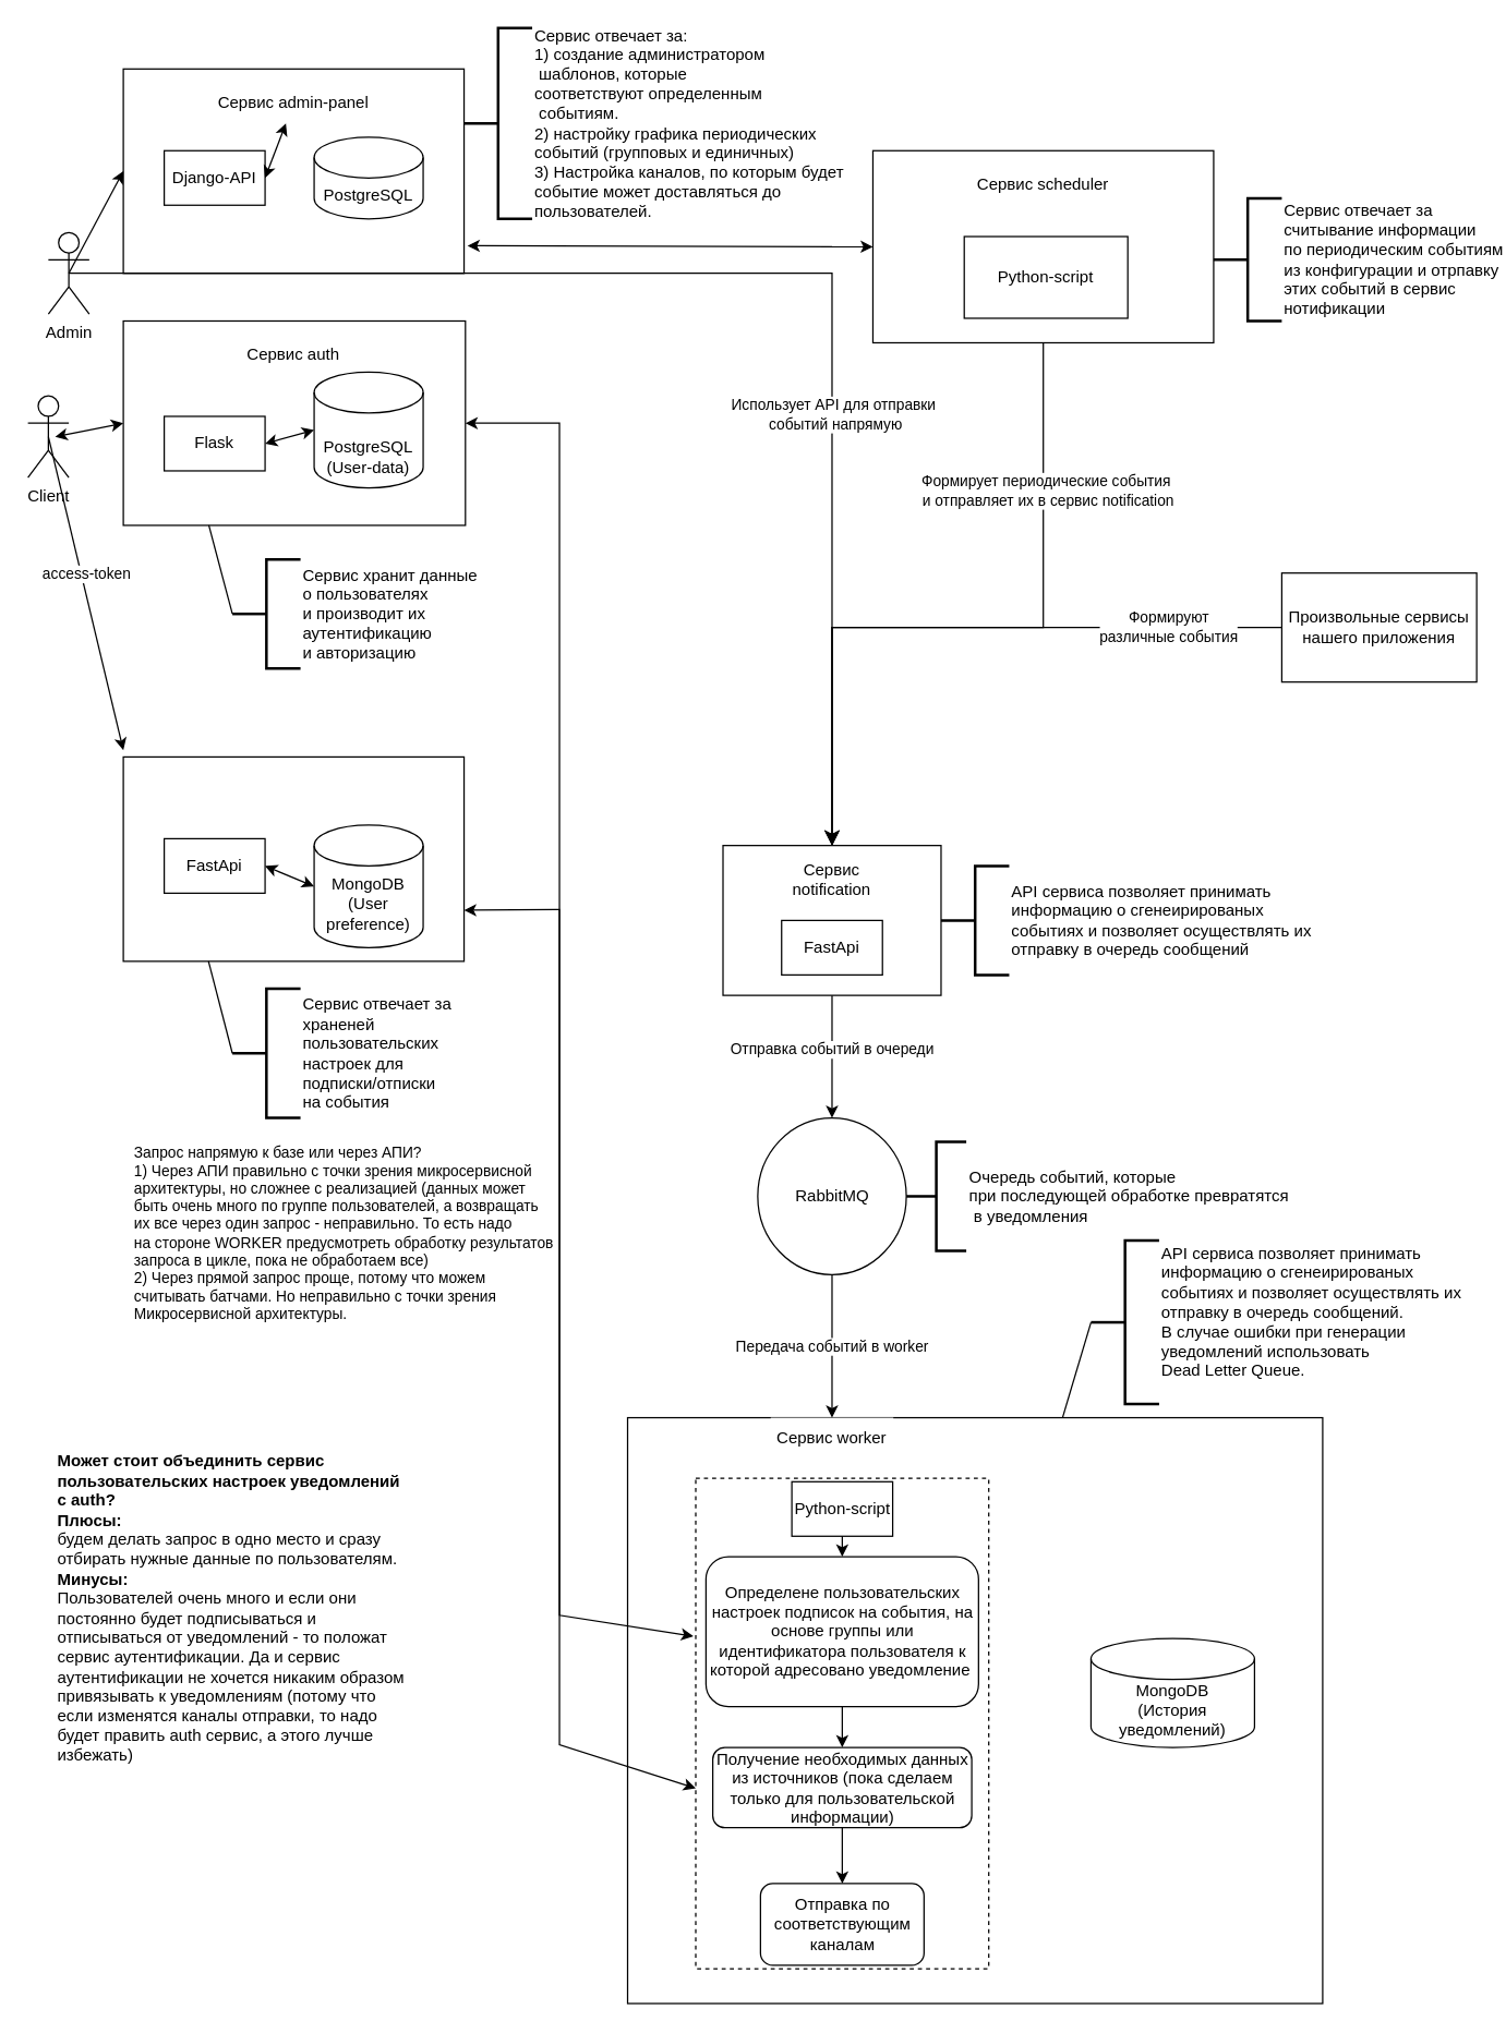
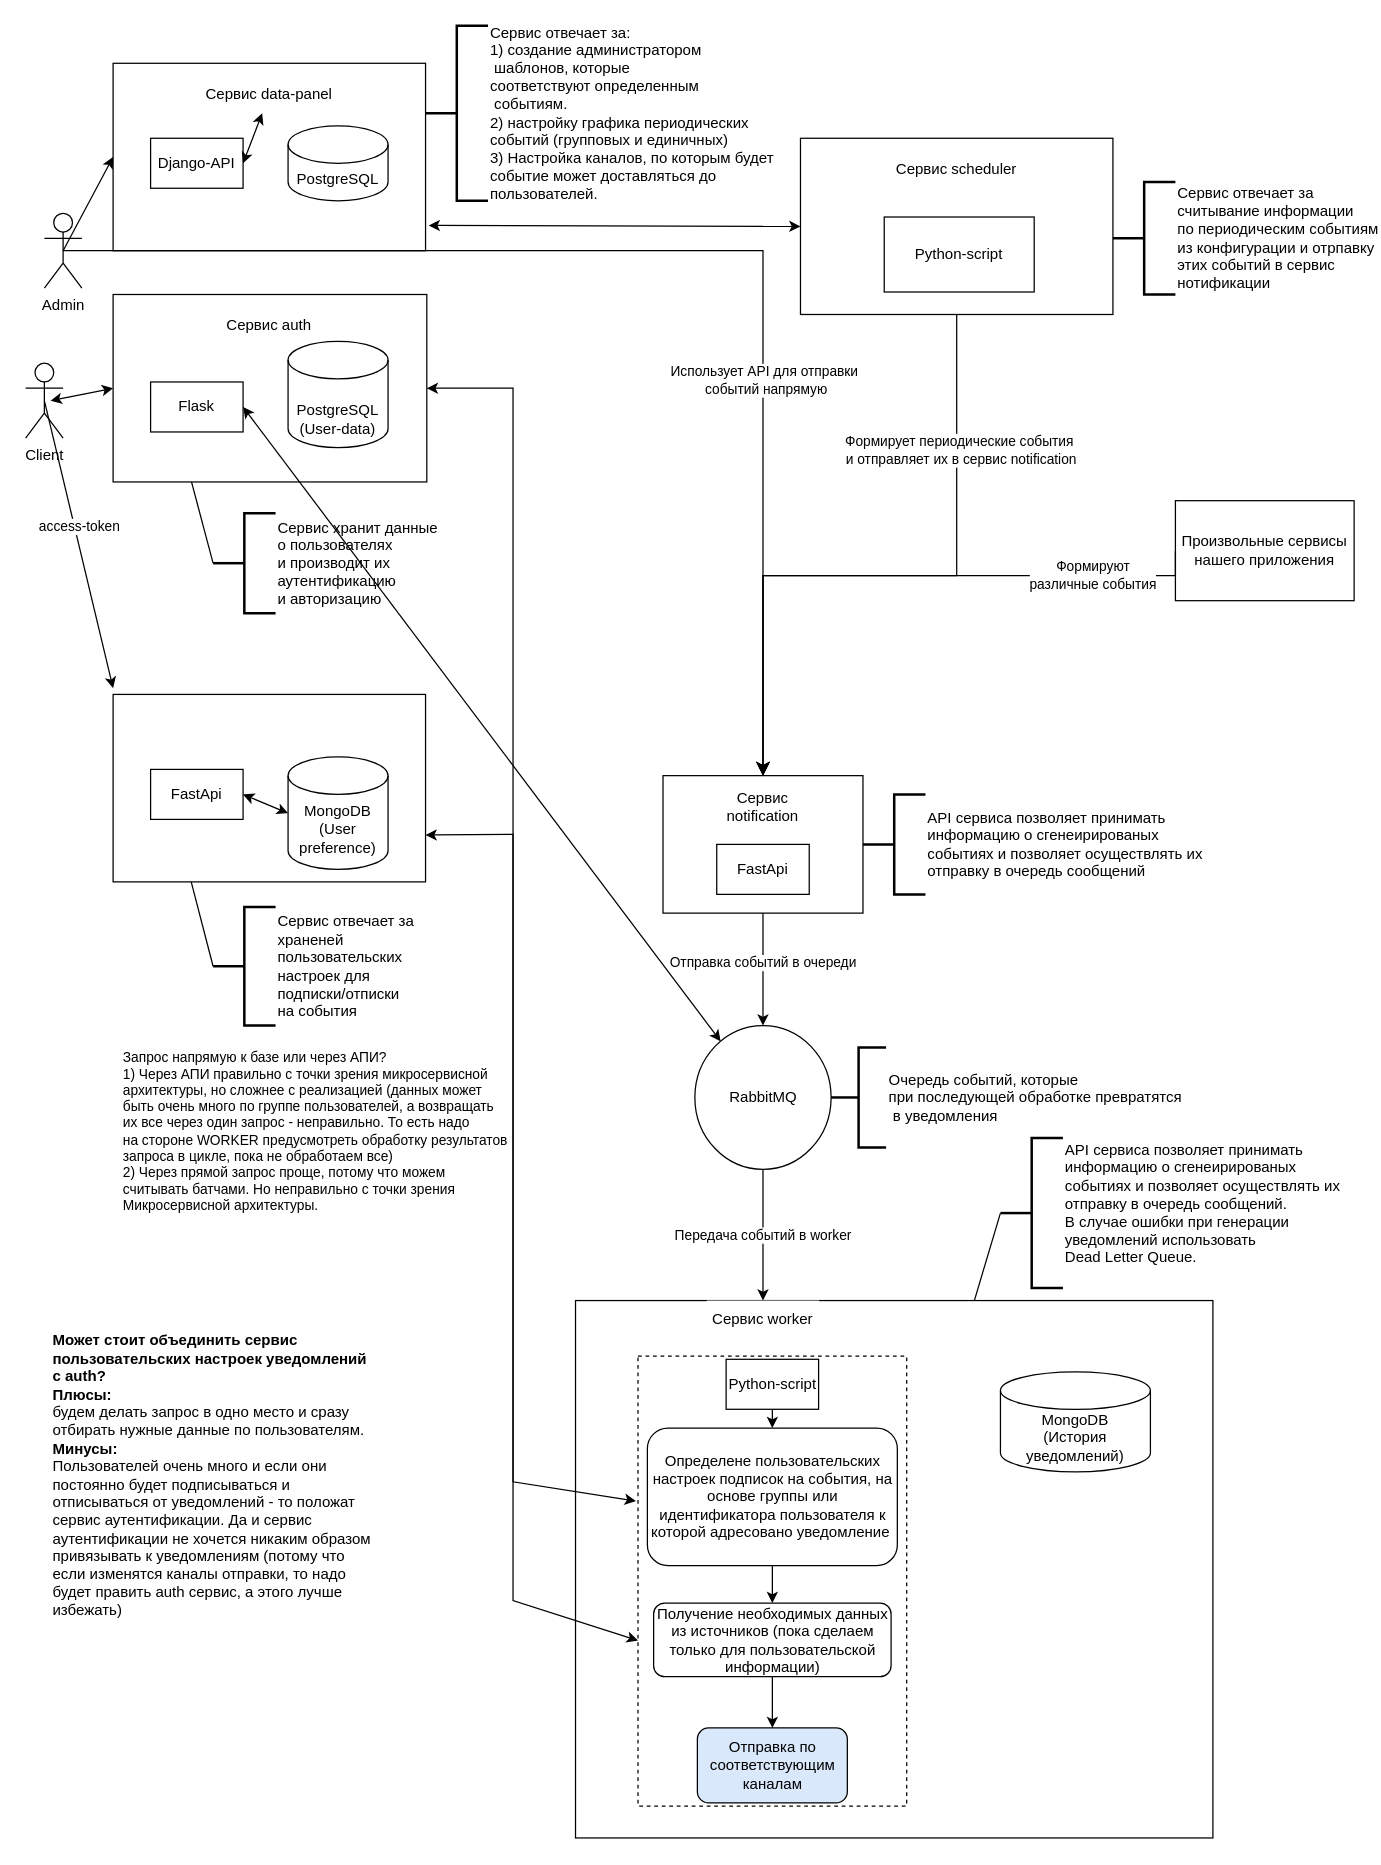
- <mxCell id="3" value="Сервис admin-panel" style="rounded=0;whiteSpace=wrap;html=1;strokeColor=none;" vertex="1" parent="1"><mxGeometry x="105" y="60" width="220" height="30" as="geometry" /></mxCell>
+ <mxCell id="3" value="Сервис data-panel" style="rounded=0;whiteSpace=wrap;html=1;strokeColor=none;" vertex="1" parent="1"><mxGeometry x="105" y="60" width="220" height="30" as="geometry" /></mxCell>
- <mxCell id="22" value="" style="endArrow=classic;startArrow=classic;html=1;rounded=0;entryX=0;entryY=0.5;entryDx=0;entryDy=0;entryPerimeter=0;exitX=1;exitY=0.5;exitDx=0;exitDy=0;" edge="1" parent="1" source="21" target="20"><mxGeometry width="50" height="50" relative="1" as="geometry"><mxPoint x="410" y="445" as="sourcePoint" /><mxPoint x="460" y="395" as="targetPoint" /></mxGeometry></mxCell>
+ <mxCell id="22" value="" style="endArrow=classic;startArrow=classic;html=1;rounded=0;exitX=1;exitY=0.5;exitDx=0;exitDy=0;" edge="1" parent="1" source="21" target="29"><mxGeometry width="50" height="50" relative="1" as="geometry"><mxPoint x="410" y="445" as="sourcePoint" /><mxPoint x="460" y="395" as="targetPoint" /></mxGeometry></mxCell>
- <mxCell id="40" value="Произвольные сервисы нашего приложения" style="rounded=0;whiteSpace=wrap;html=1;" vertex="1" parent="1"><mxGeometry x="940" y="420" width="143" height="80" as="geometry" /></mxCell>
+ <mxCell id="40" value="Произвольные сервисы нашего приложения" style="rounded=0;whiteSpace=wrap;html=1;" vertex="1" parent="1"><mxGeometry x="940" y="400" width="143" height="80" as="geometry" /></mxCell>
- <mxCell id="63" value="MongoDB &lt;br&gt;(История уведомлений)" style="shape=cylinder3;whiteSpace=wrap;html=1;boundedLbl=1;backgroundOutline=1;size=15;" vertex="1" parent="1"><mxGeometry x="800" y="1202" width="120" height="80" as="geometry" /></mxCell>
+ <mxCell id="63" value="MongoDB &lt;br&gt;(История уведомлений)" style="shape=cylinder3;whiteSpace=wrap;html=1;boundedLbl=1;backgroundOutline=1;size=15;" vertex="1" parent="1"><mxGeometry x="800" y="1097" width="120" height="80" as="geometry" /></mxCell>
- <mxCell id="59" value="Отправка по соответствующим каналам" style="rounded=1;whiteSpace=wrap;html=1;" vertex="1" parent="1"><mxGeometry x="557.5" y="1382" width="120" height="60" as="geometry" /></mxCell>
+ <mxCell id="59" value="Отправка по соответствующим каналам" style="rounded=1;whiteSpace=wrap;html=1;fillColor=#dae8fc;" vertex="1" parent="1"><mxGeometry x="557.5" y="1382" width="120" height="60" as="geometry" /></mxCell>
